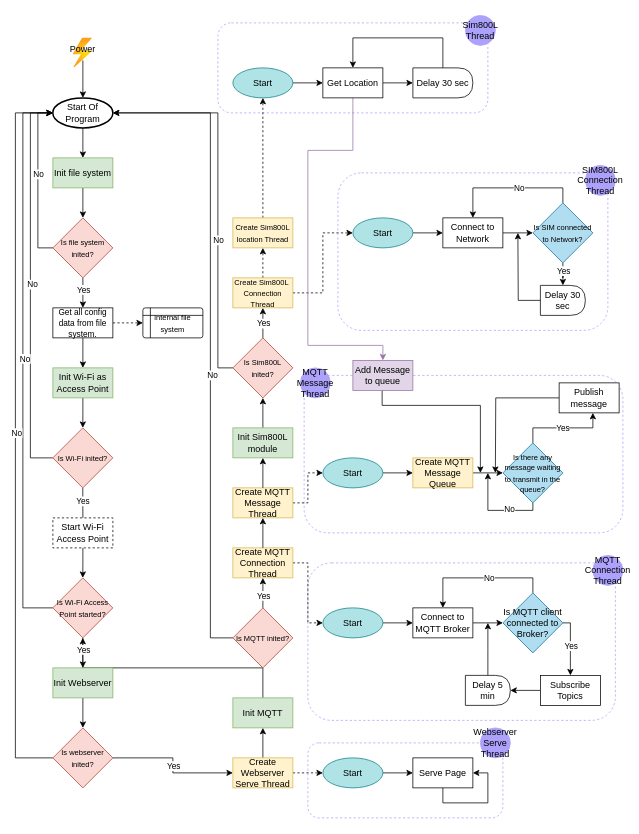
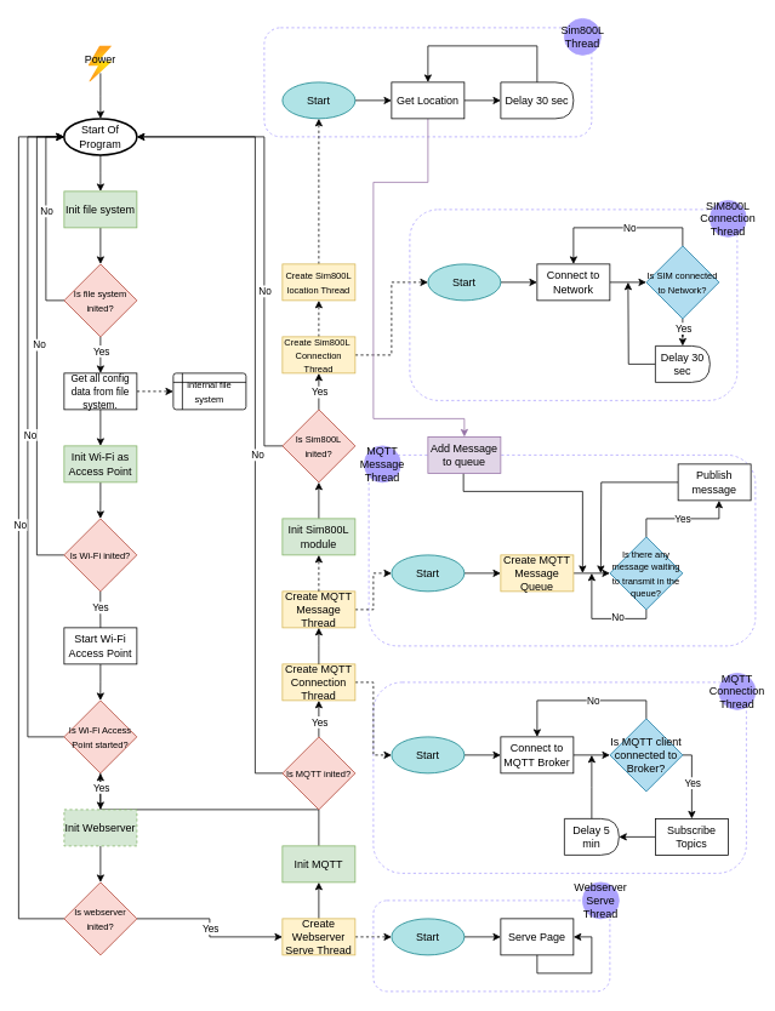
- <mxCell id="107" style="edgeStyle=orthogonalEdgeStyle;rounded=0;orthogonalLoop=1;jettySize=auto;html=1;entryX=0.5;entryY=1;entryDx=0;entryDy=0;" edge="1" parent="1" source="67" target="23"><mxGeometry relative="1" as="geometry" /></mxCell>
+ <mxCell id="107" style="edgeStyle=orthogonalEdgeStyle;rounded=0;orthogonalLoop=1;jettySize=auto;html=1;entryX=0.5;entryY=1;entryDx=0;entryDy=0;dashed=1;" edge="1" parent="1" source="67" target="23"><mxGeometry relative="1" as="geometry" /></mxCell>
- <mxCell id="27" value="Start Wi-Fi Access Point" style="rounded=0;whiteSpace=wrap;html=1;dashed=1;" vertex="1" parent="1"><mxGeometry x="70" y="690" width="80" height="40" as="geometry" /></mxCell>
+ <mxCell id="27" value="Start Wi-Fi Access Point" style="rounded=0;whiteSpace=wrap;html=1;" vertex="1" parent="1"><mxGeometry x="70" y="690" width="80" height="40" as="geometry" /></mxCell>
- <mxCell id="29" value="Init Webserver" style="rounded=0;whiteSpace=wrap;html=1;fillColor=#d5e8d4;strokeColor=#82b366;" vertex="1" parent="1"><mxGeometry x="70" y="890" width="80" height="40" as="geometry" /></mxCell>
+ <mxCell id="29" value="Init Webserver" style="rounded=0;whiteSpace=wrap;html=1;fillColor=#d5e8d4;strokeColor=#82b366;dashed=1;" vertex="1" parent="1"><mxGeometry x="70" y="890" width="80" height="40" as="geometry" /></mxCell>
